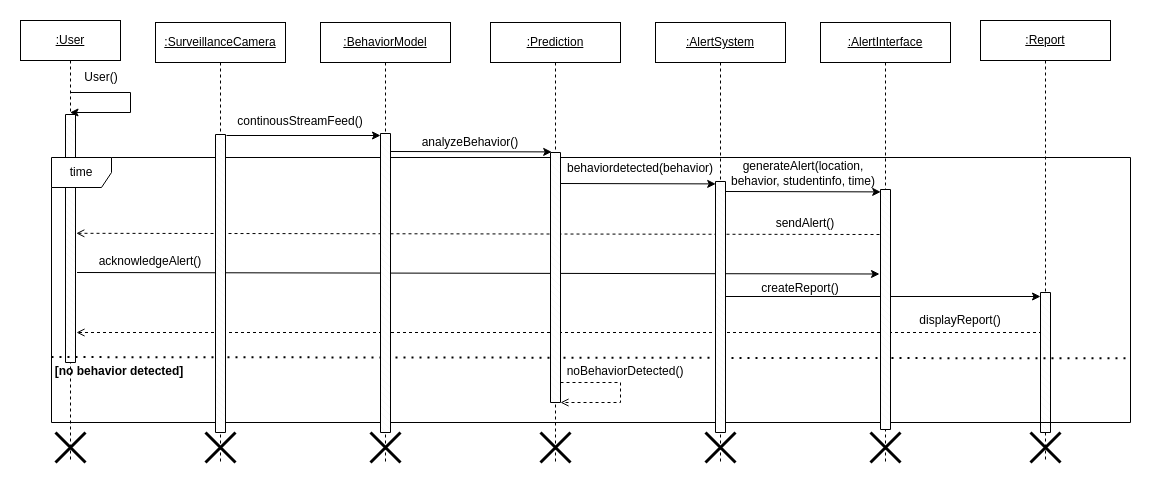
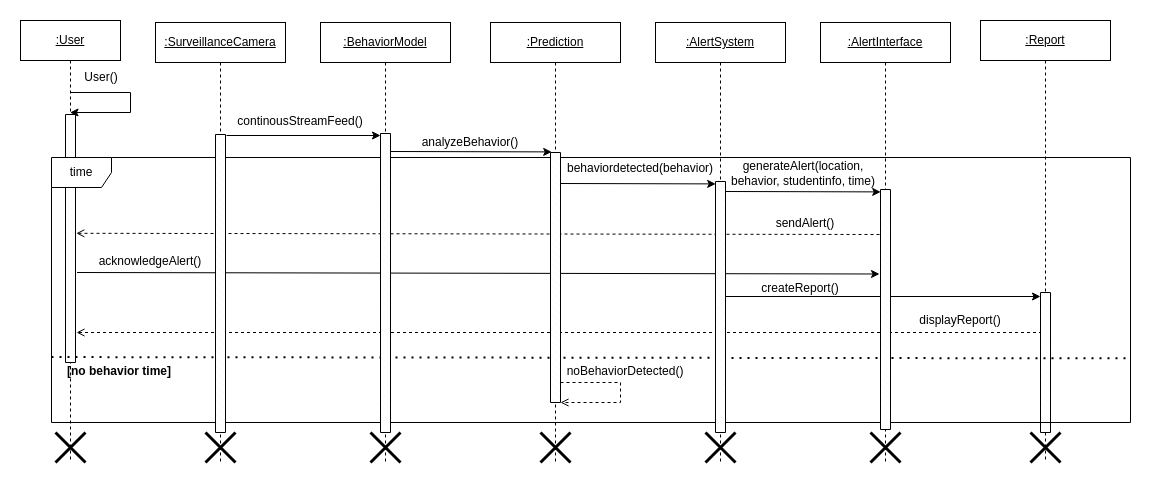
- <mxCell id="37" value="&lt;b&gt;[no behavior detected]&lt;/b&gt;" style="text;html=1;align=center;verticalAlign=middle;whiteSpace=wrap;rounded=0;" parent="1" vertex="1"><mxGeometry x="44" y="356" width="150" height="30" as="geometry" /></mxCell>
+ <mxCell id="37" value="&lt;b&gt;[no behavior time]&lt;/b&gt;" style="text;html=1;align=center;verticalAlign=middle;whiteSpace=wrap;rounded=0;" parent="1" vertex="1"><mxGeometry x="44" y="356" width="150" height="30" as="geometry" /></mxCell>
